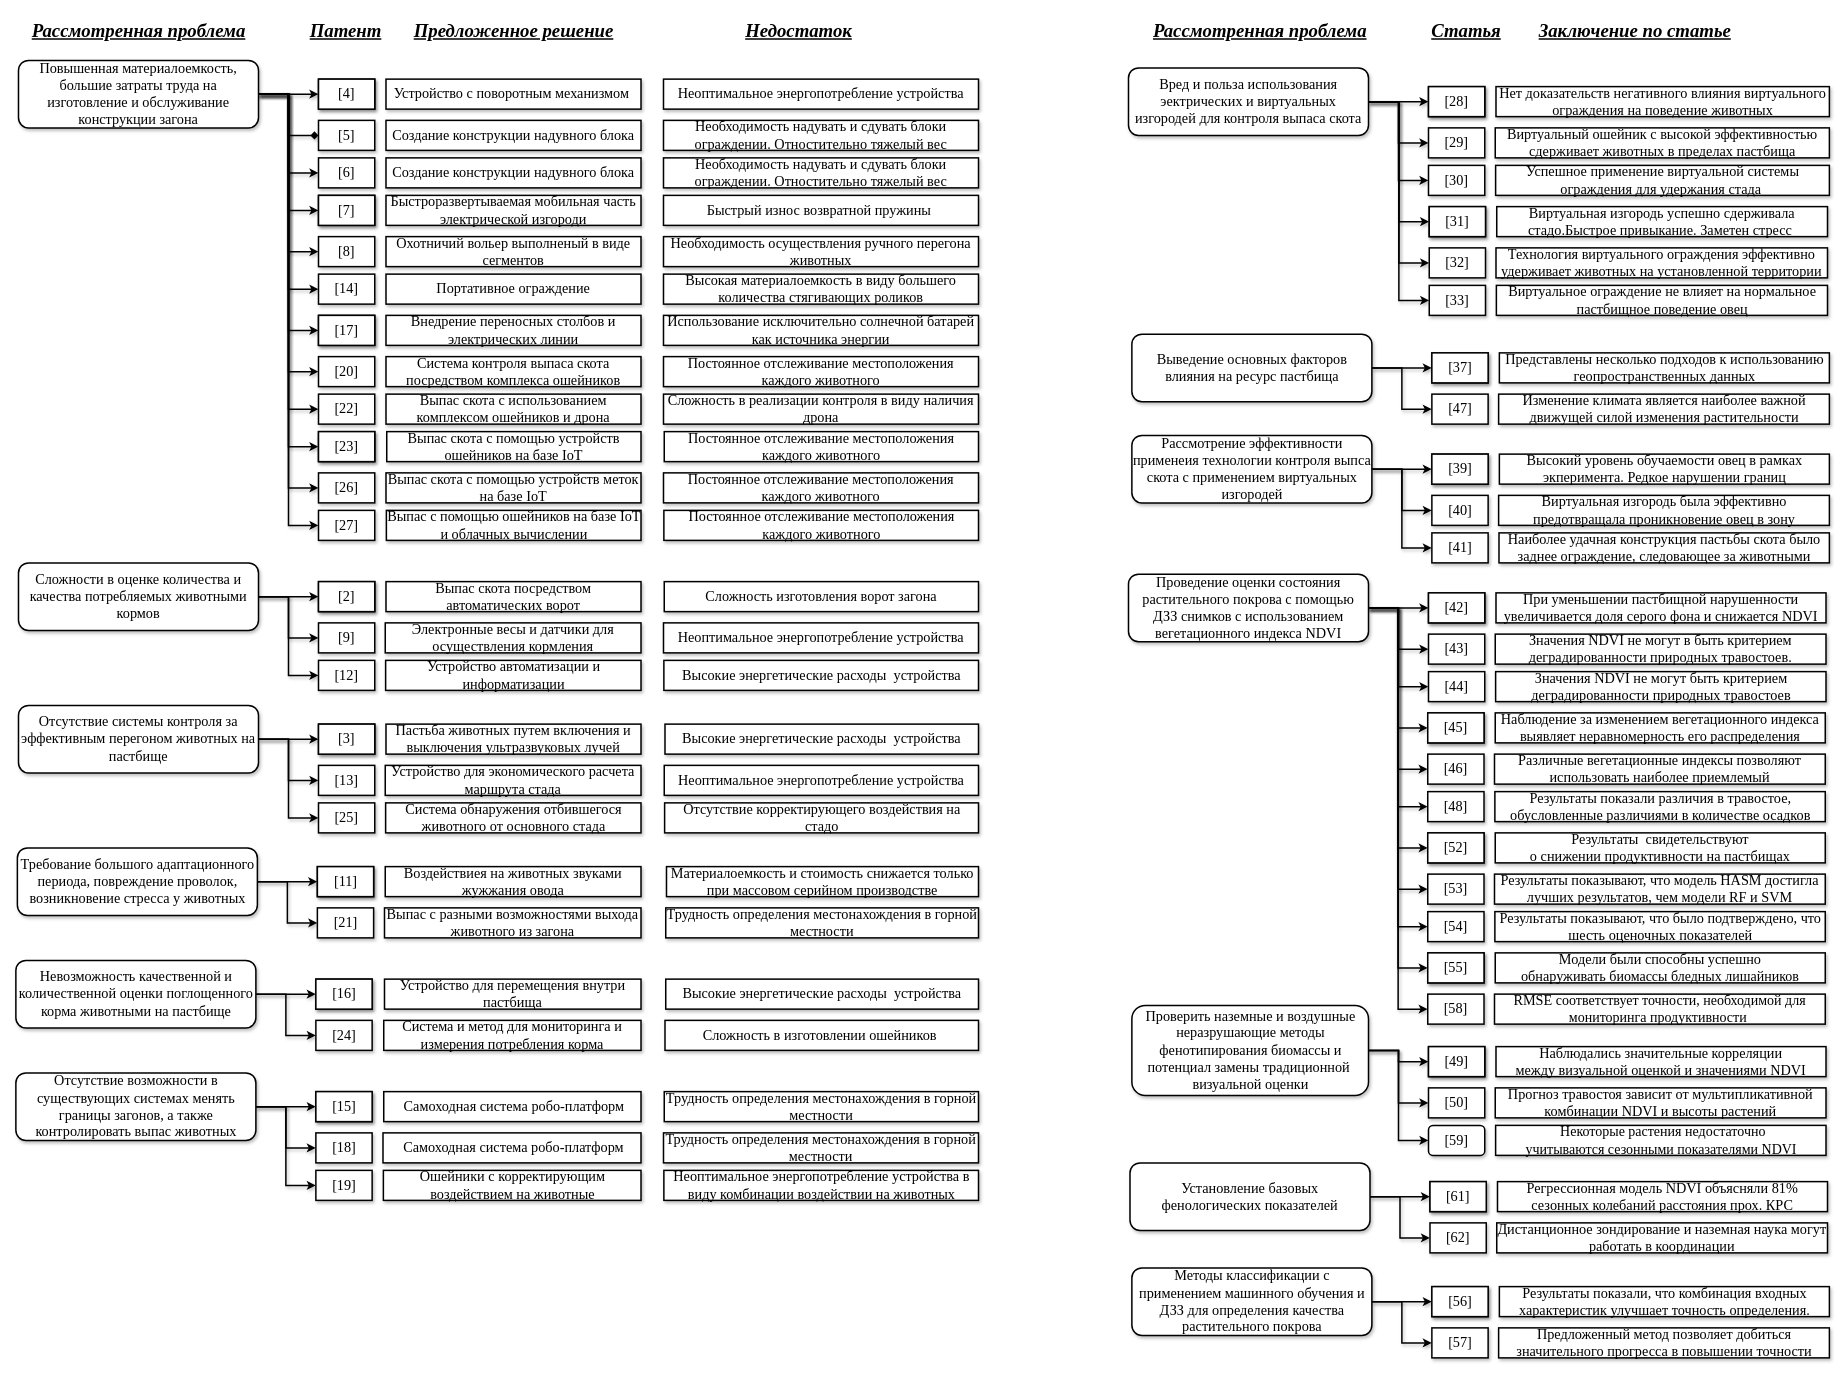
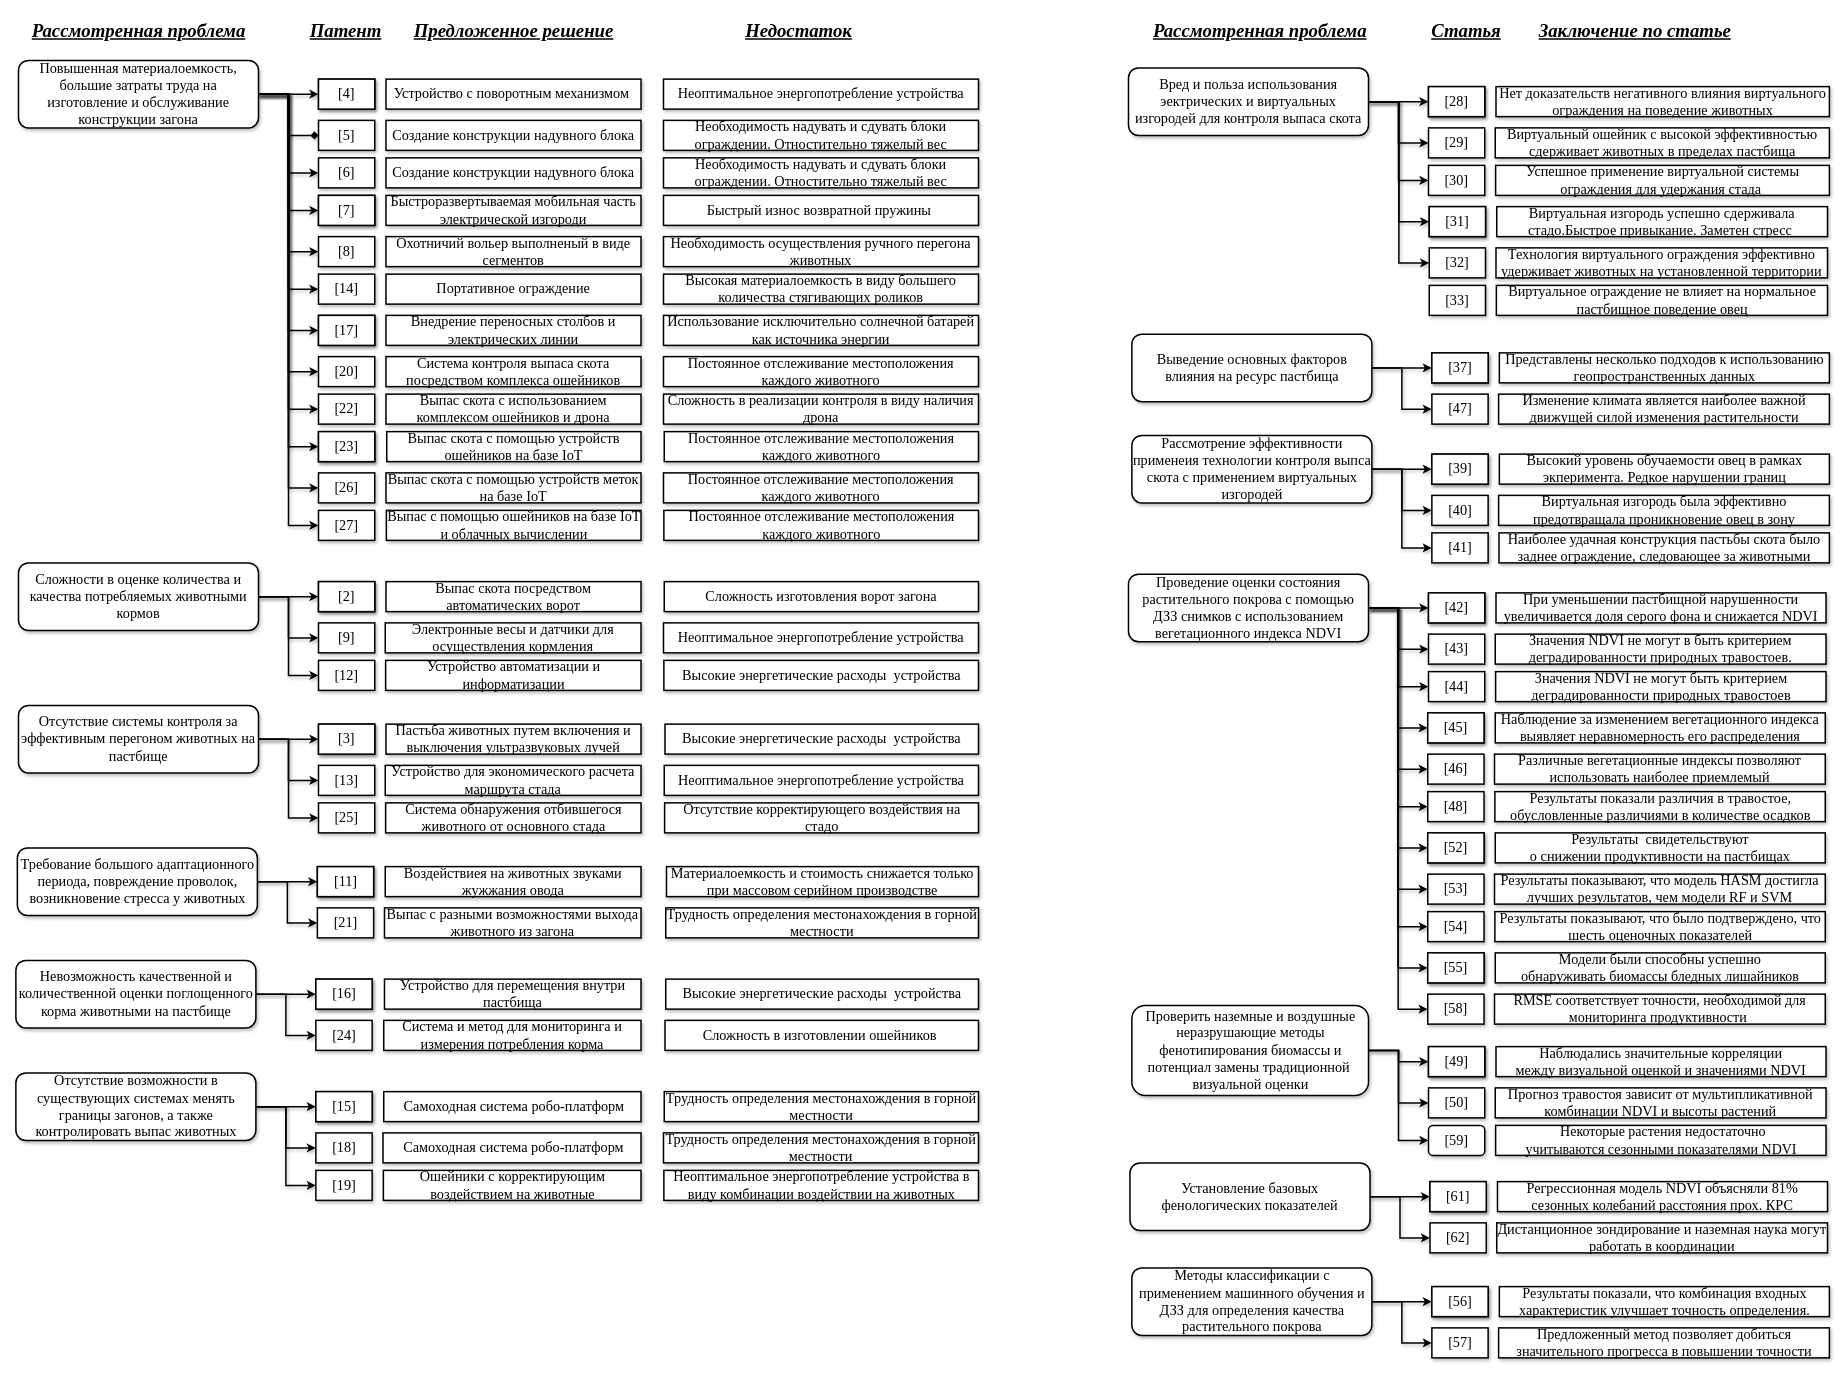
- <mxCell id="103" style="edgeStyle=orthogonalEdgeStyle;rounded=0;orthogonalLoop=1;jettySize=auto;html=1;exitX=1;exitY=0.5;exitDx=0;exitDy=0;entryX=0;entryY=0.5;entryDx=0;entryDy=0;strokeWidth=2;shadow=1;" parent="1" source="104" target="122" edge="1"><mxGeometry relative="1" as="geometry" /></mxCell>
